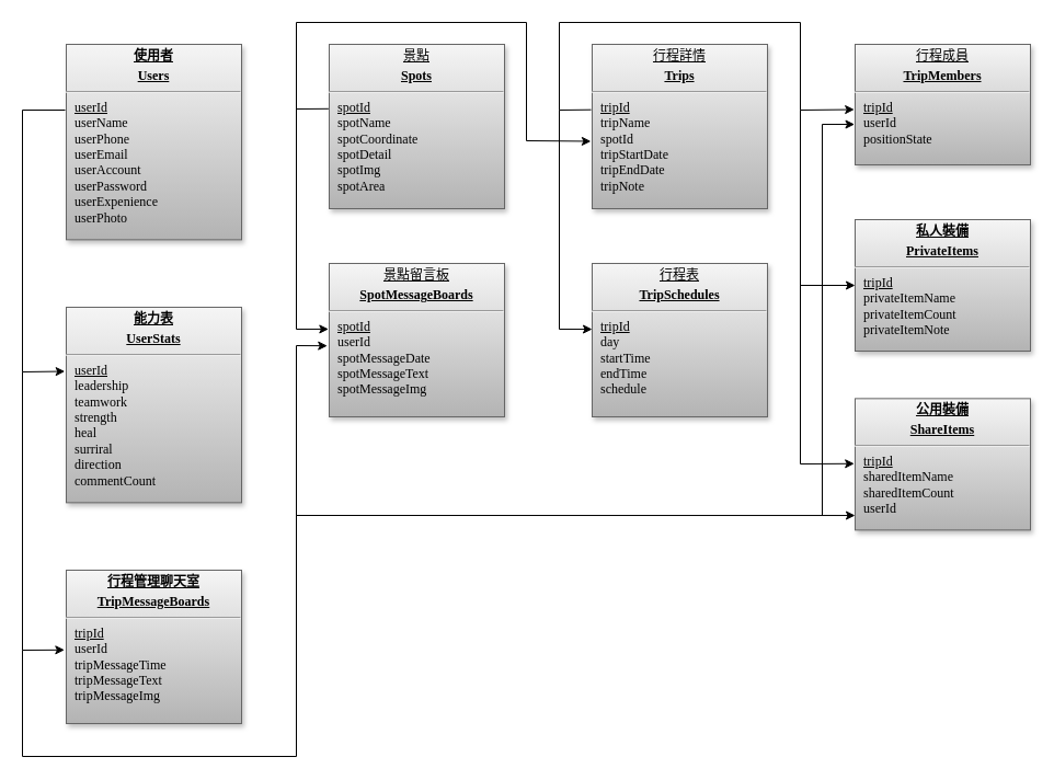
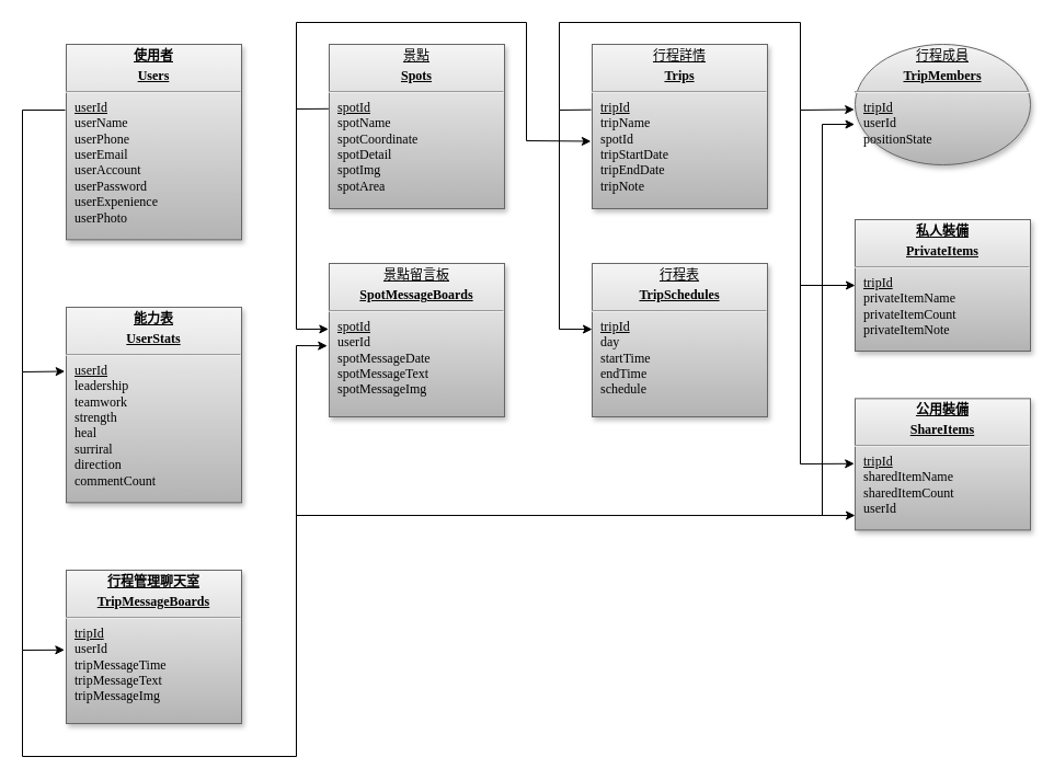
- <mxCell id="13" value="&lt;p style=&quot;text-align: center ; margin: 4px 0px 0px ; text-decoration: underline&quot;&gt;行程成員&lt;/p&gt;&lt;p style=&quot;text-align: center ; margin: 4px 0px 0px ; text-decoration: underline&quot;&gt;&lt;b&gt;TripMembers&lt;/b&gt;&lt;/p&gt;&lt;hr&gt;&lt;p style=&quot;margin: 0px ; margin-left: 8px&quot;&gt;&lt;u&gt;tripId&lt;/u&gt;&lt;/p&gt;&lt;p style=&quot;margin: 0px ; margin-left: 8px&quot;&gt;userId&lt;/p&gt;&lt;p style=&quot;margin: 0px ; margin-left: 8px&quot;&gt;positionState&lt;/p&gt;" style="verticalAlign=top;align=left;overflow=fill;fontSize=12;fontFamily=Times New Roman;html=1;strokeColor=#666666;shadow=1;fillColor=#f5f5f5;gradientColor=#b3b3b3;fontColor=#000000;" parent="1" vertex="1"><mxGeometry x="780" y="40" width="160" height="110" as="geometry" /></mxCell>
+ <mxCell id="13" value="&lt;p style=&quot;text-align: center ; margin: 4px 0px 0px ; text-decoration: underline&quot;&gt;行程成員&lt;/p&gt;&lt;p style=&quot;text-align: center ; margin: 4px 0px 0px ; text-decoration: underline&quot;&gt;&lt;b&gt;TripMembers&lt;/b&gt;&lt;/p&gt;&lt;hr&gt;&lt;p style=&quot;margin: 0px ; margin-left: 8px&quot;&gt;&lt;u&gt;tripId&lt;/u&gt;&lt;/p&gt;&lt;p style=&quot;margin: 0px ; margin-left: 8px&quot;&gt;userId&lt;/p&gt;&lt;p style=&quot;margin: 0px ; margin-left: 8px&quot;&gt;positionState&lt;/p&gt;" style="ellipse;verticalAlign=top;align=left;overflow=fill;fontSize=12;fontFamily=Times New Roman;html=1;strokeColor=#666666;shadow=1;fillColor=#f5f5f5;gradientColor=#b3b3b3;fontColor=#000000;" parent="1" vertex="1"><mxGeometry x="780" y="40" width="160" height="110" as="geometry" /></mxCell>
